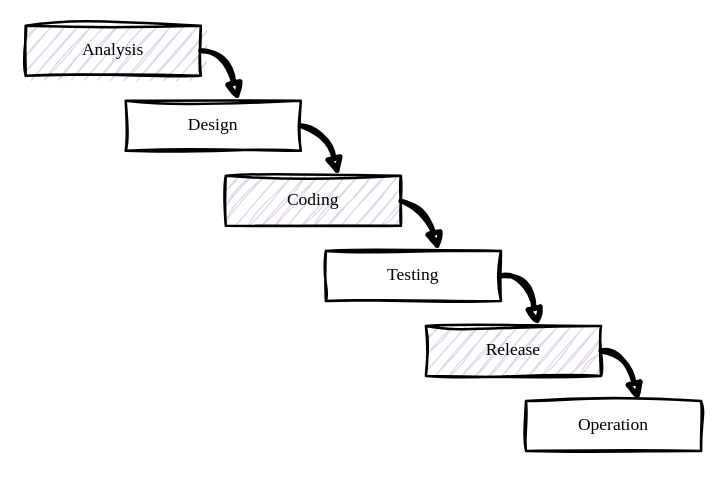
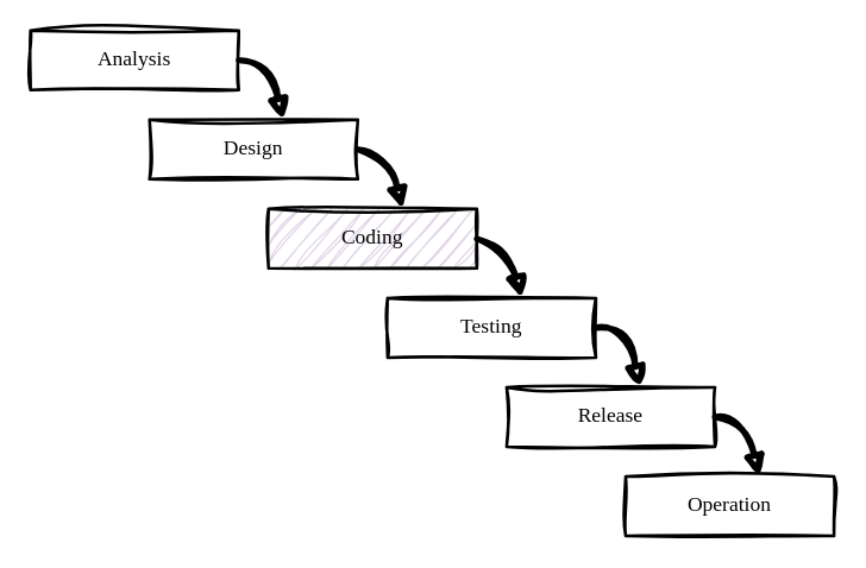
- <mxCell id="2" value="&lt;span&gt;Analysis&lt;/span&gt;" style="rounded=0;whiteSpace=wrap;html=1;fontStyle=0;fontFamily=Lucida Console;fontSize=14;strokeWidth=2;sketch=1;curveFitting=1;jiggle=2;fillColor=#e1d5e7;" vertex="1" parent="1"><mxGeometry x="20" y="20" width="140" height="40" as="geometry" /></mxCell>
+ <mxCell id="2" value="&lt;span&gt;Analysis&lt;/span&gt;" style="rounded=0;whiteSpace=wrap;html=1;fontStyle=0;fontFamily=Lucida Console;fontSize=14;strokeWidth=2;sketch=1;curveFitting=1;jiggle=2;" vertex="1" parent="1"><mxGeometry x="20" y="20" width="140" height="40" as="geometry" /></mxCell>
- <mxCell id="6" value="&lt;span&gt;Release&lt;/span&gt;" style="rounded=0;whiteSpace=wrap;html=1;fontStyle=0;fontFamily=Lucida Console;fontSize=14;strokeWidth=2;sketch=1;curveFitting=1;jiggle=2;fillColor=#e1d5e7;" vertex="1" parent="1"><mxGeometry x="340" y="260" width="140" height="40" as="geometry" /></mxCell>
+ <mxCell id="6" value="&lt;span&gt;Release&lt;/span&gt;" style="rounded=0;whiteSpace=wrap;html=1;fontStyle=0;fontFamily=Lucida Console;fontSize=14;strokeWidth=2;sketch=1;curveFitting=1;jiggle=2;" vertex="1" parent="1"><mxGeometry x="340" y="260" width="140" height="40" as="geometry" /></mxCell>
